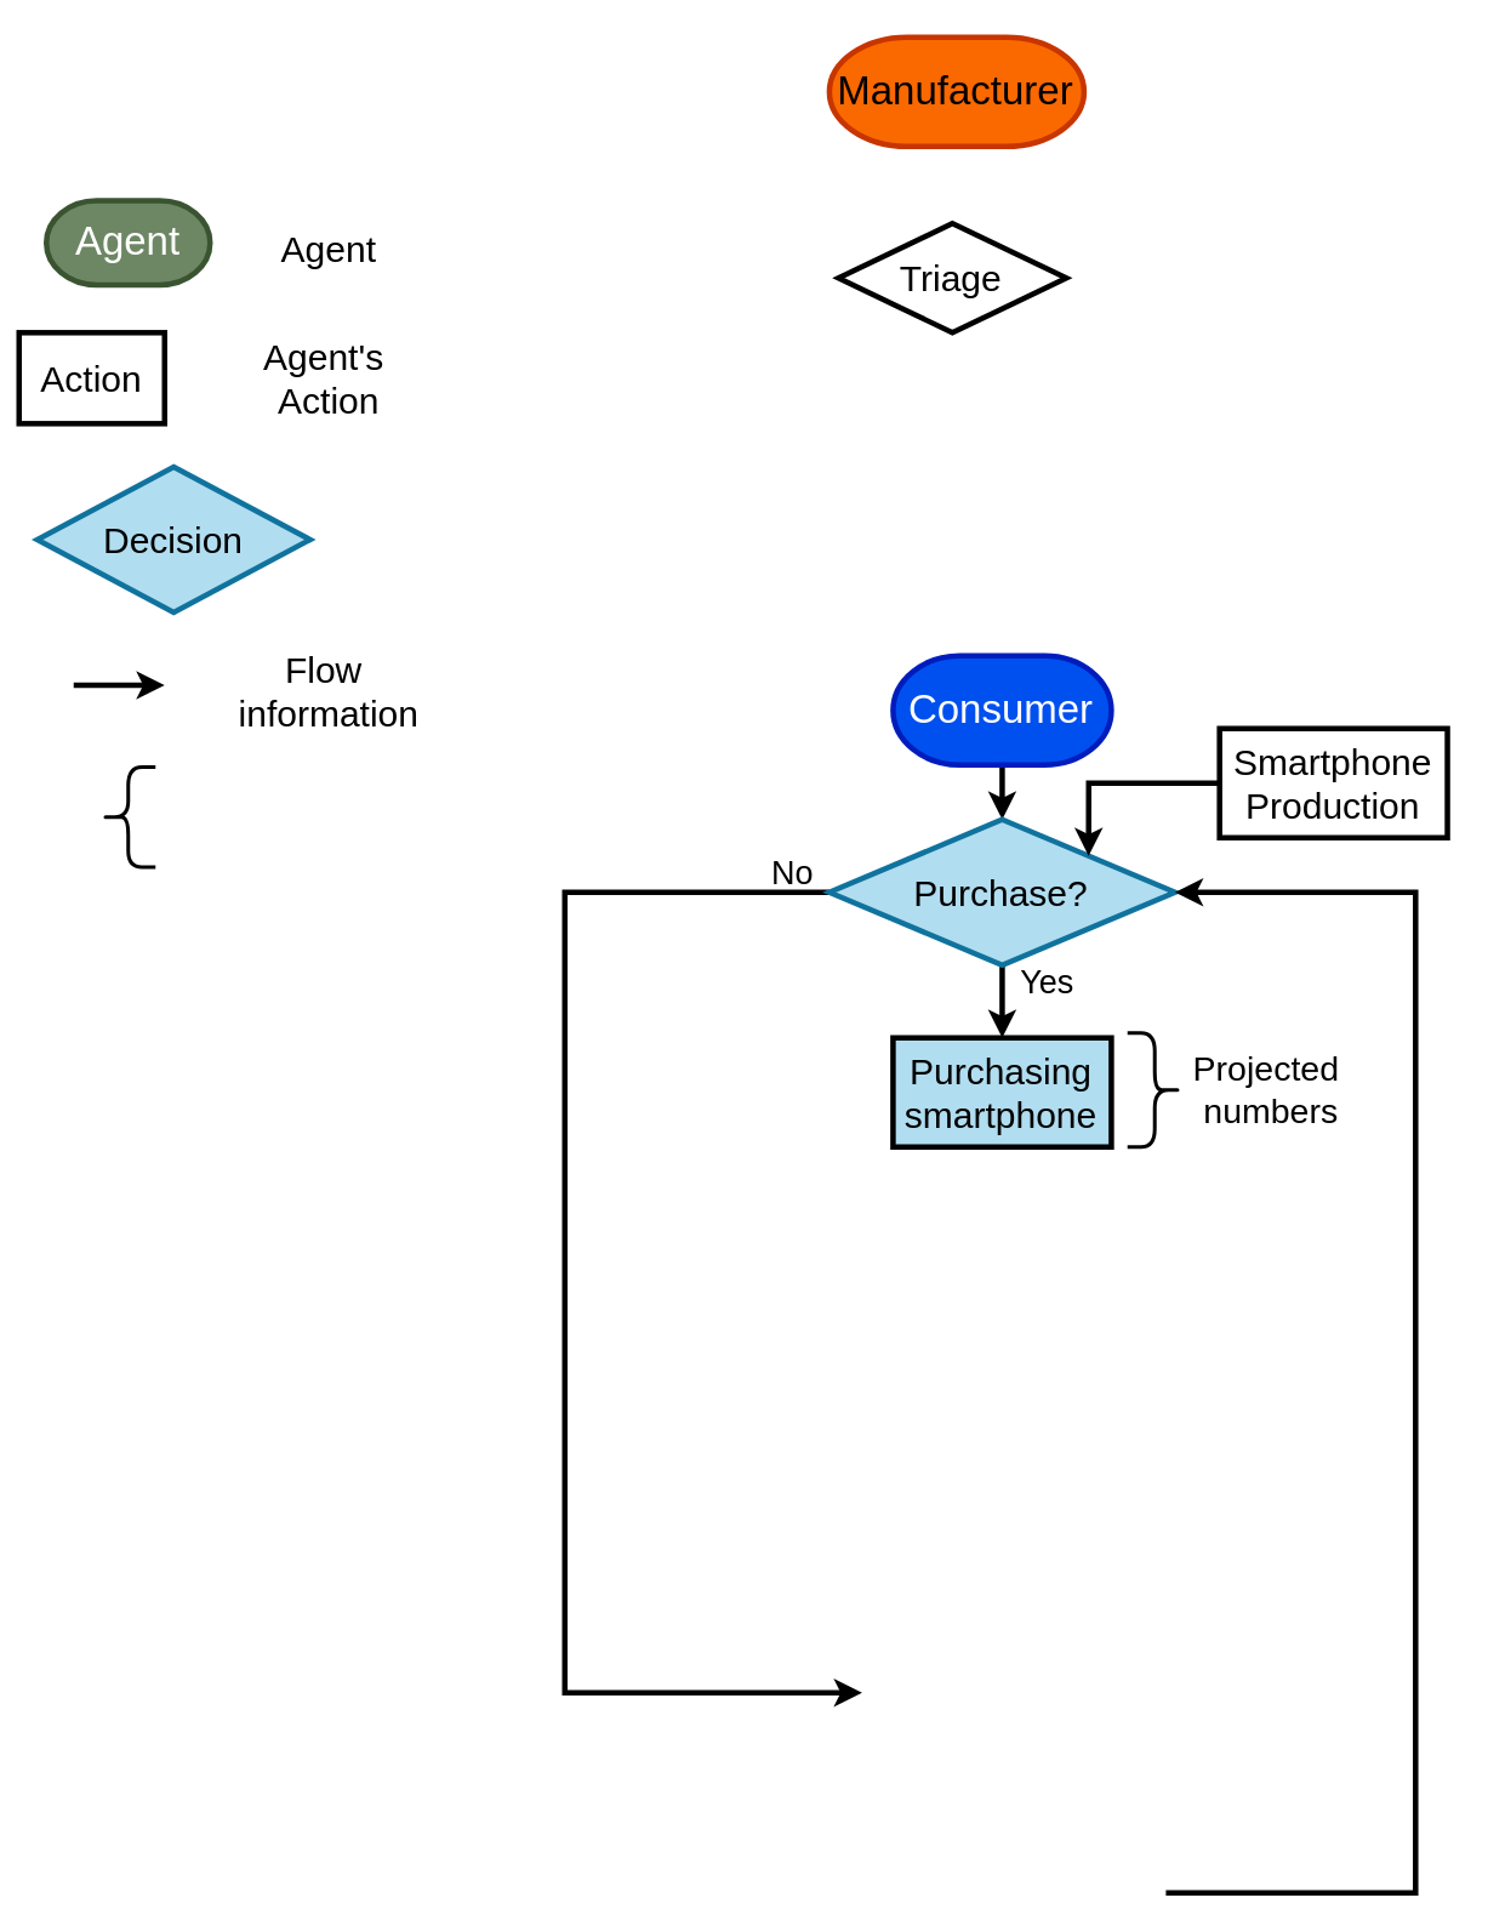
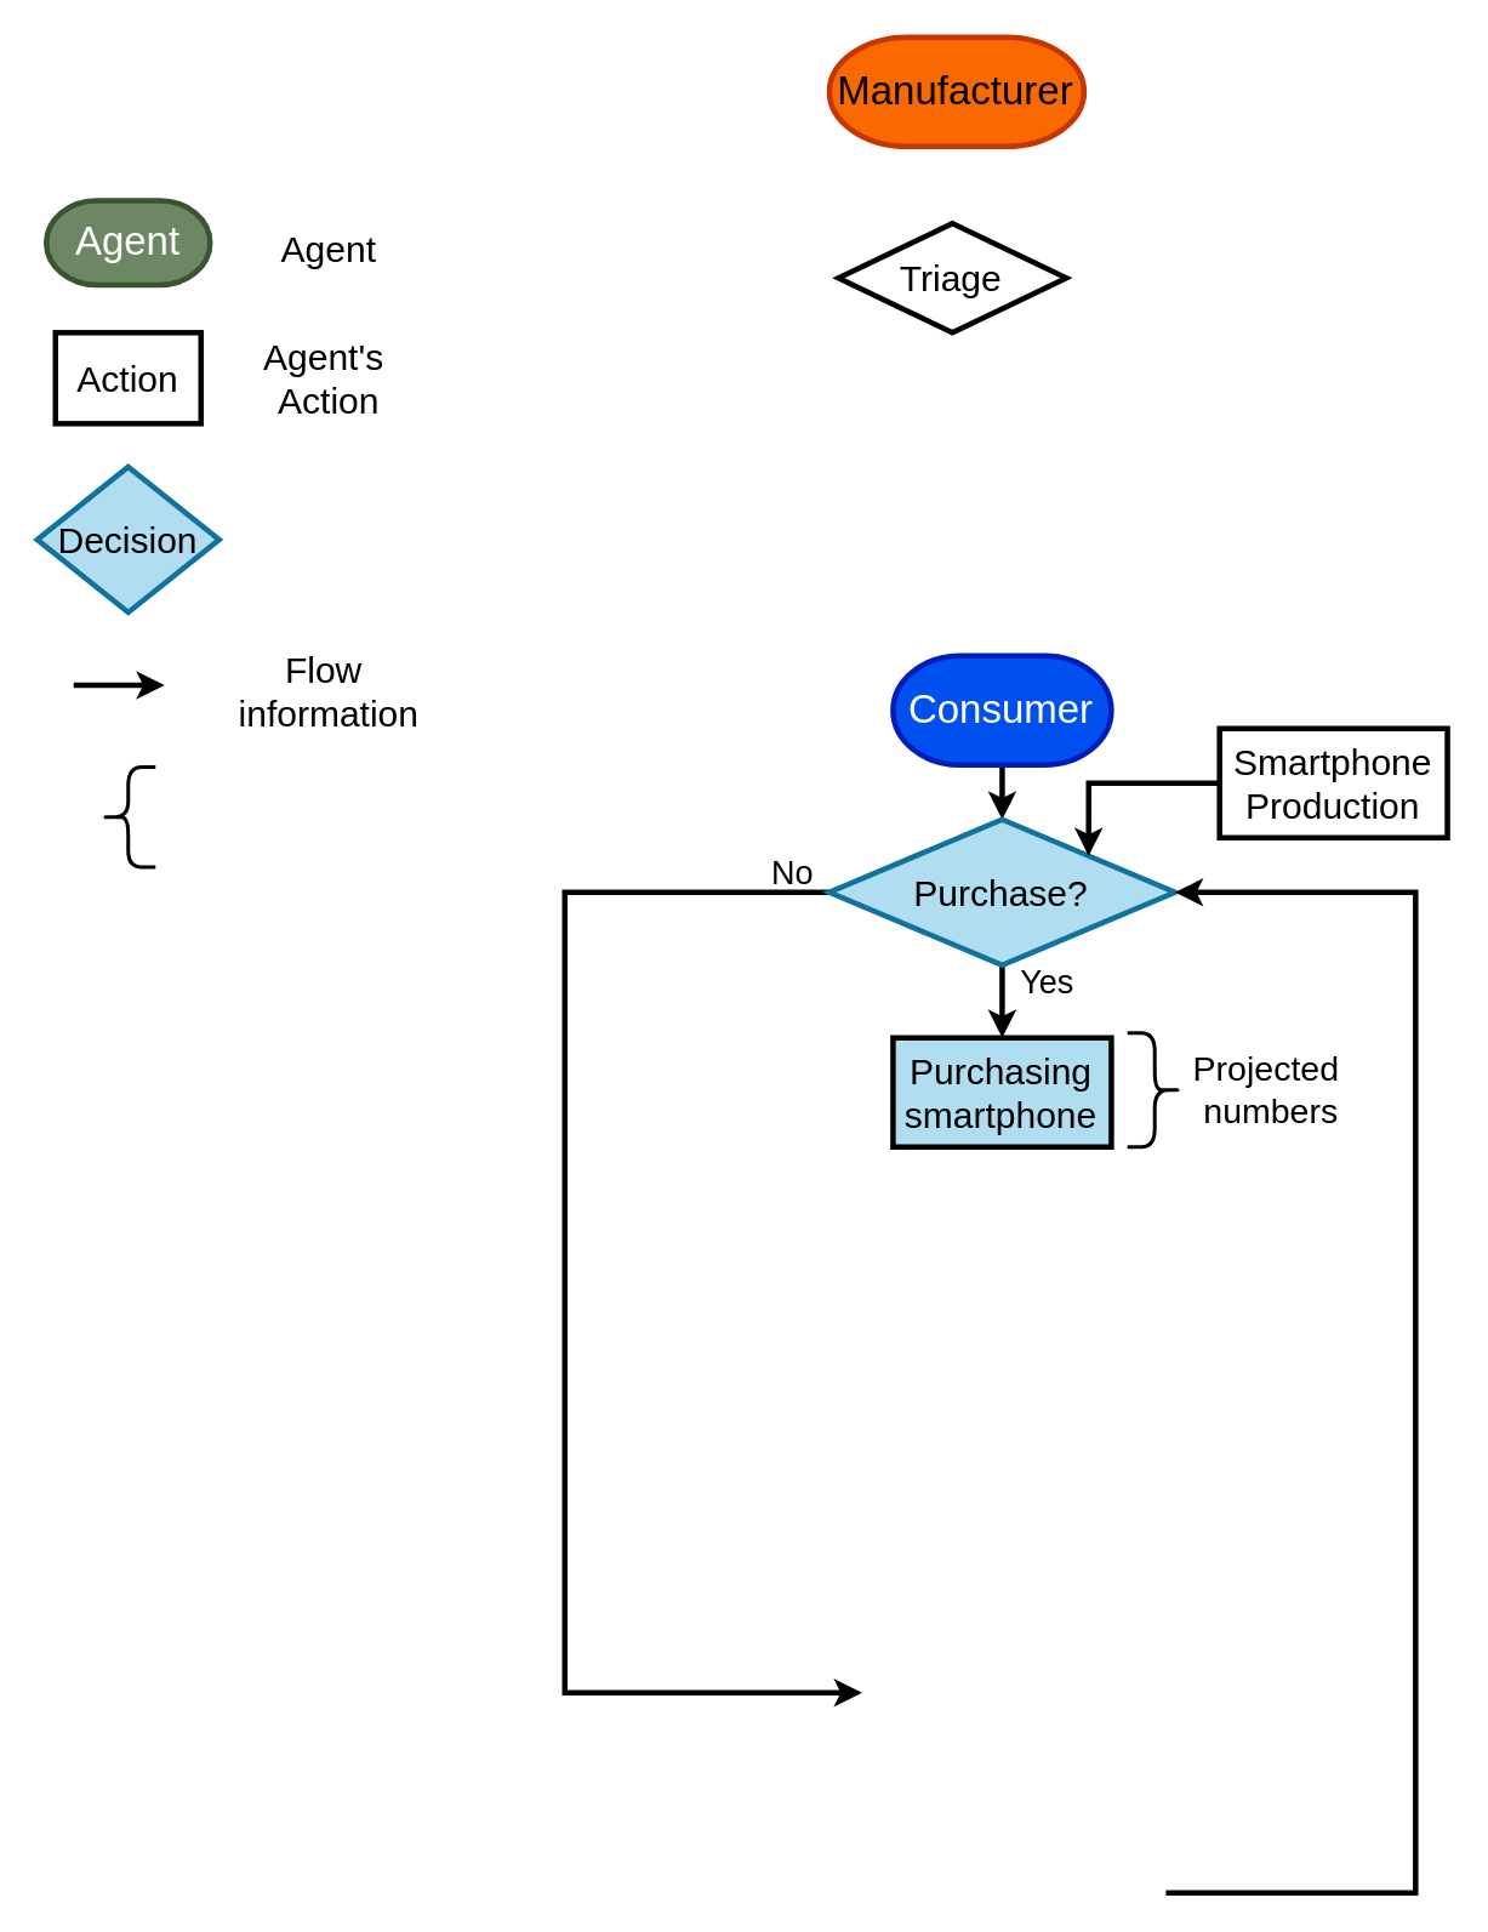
- <mxCell id="6" value="Action" style="rounded=0;whiteSpace=wrap;html=1;fontSize=20;strokeWidth=3;" vertex="1" parent="1"><mxGeometry x="10" y="182.38" width="80" height="50" as="geometry" /></mxCell>
+ <mxCell id="6" value="Action" style="rounded=0;whiteSpace=wrap;html=1;fontSize=20;strokeWidth=3;" vertex="1" parent="1"><mxGeometry x="30" y="182.38" width="80" height="50" as="geometry" /></mxCell>
- <mxCell id="5" value="&lt;font style=&quot;font-size: 20px;&quot;&gt;Decision&lt;/font&gt;" style="rhombus;whiteSpace=wrap;html=1;fontSize=20;strokeWidth=3;fillColor=#b1ddf0;strokeColor=#10739e;" vertex="1" parent="1"><mxGeometry x="20" y="256.13" width="150" height="80" as="geometry" /></mxCell>
+ <mxCell id="5" value="&lt;font style=&quot;font-size: 20px;&quot;&gt;Decision&lt;/font&gt;" style="rhombus;whiteSpace=wrap;html=1;fontSize=20;strokeWidth=3;fillColor=#b1ddf0;strokeColor=#10739e;" vertex="1" parent="1"><mxGeometry x="20" y="256.13" width="100" height="80" as="geometry" /></mxCell>
